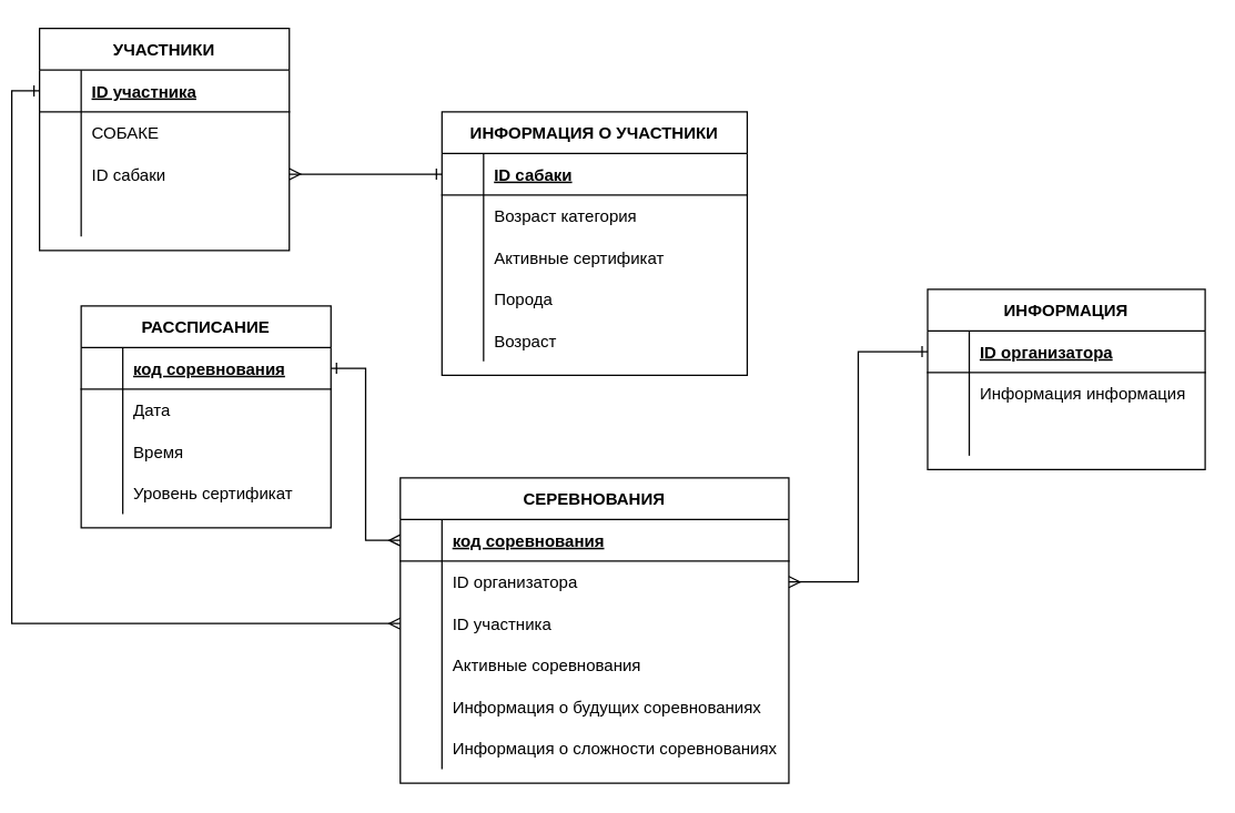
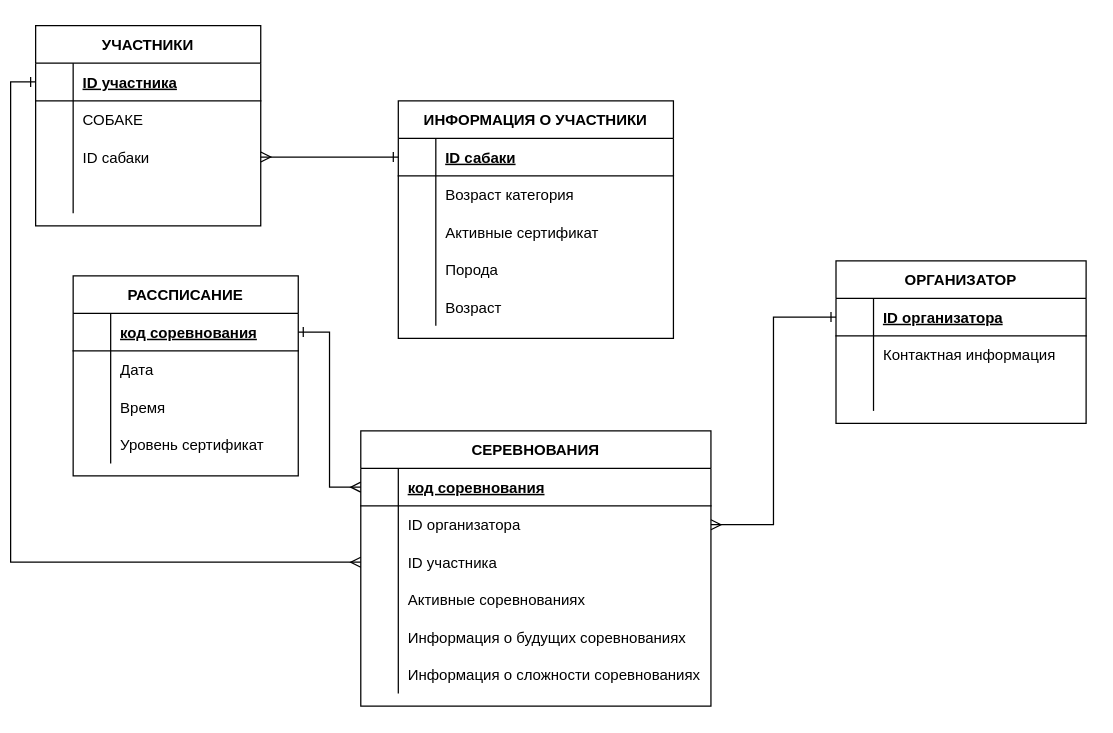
- <mxCell id="32" value="ИНФОРМАЦИЯ" style="shape=table;startSize=30;container=1;collapsible=1;childLayout=tableLayout;fixedRows=1;rowLines=0;fontStyle=1;align=center;resizeLast=1;" parent="1" vertex="1"><mxGeometry x="660" y="208" width="200" height="130" as="geometry" /></mxCell>
+ <mxCell id="32" value="ОРГАНИЗАТОР" style="shape=table;startSize=30;container=1;collapsible=1;childLayout=tableLayout;fixedRows=1;rowLines=0;fontStyle=1;align=center;resizeLast=1;" parent="1" vertex="1"><mxGeometry x="660" y="208" width="200" height="130" as="geometry" /></mxCell>
- <mxCell id="38" value="Информация информация" style="shape=partialRectangle;connectable=0;fillColor=none;top=0;left=0;bottom=0;right=0;align=left;spacingLeft=6;overflow=hidden;" parent="36" vertex="1"><mxGeometry x="30" width="170" height="30" as="geometry"><mxRectangle width="170" height="30" as="alternateBounds" /></mxGeometry></mxCell>
+ <mxCell id="38" value="Контактная информация" style="shape=partialRectangle;connectable=0;fillColor=none;top=0;left=0;bottom=0;right=0;align=left;spacingLeft=6;overflow=hidden;" parent="36" vertex="1"><mxGeometry x="30" width="170" height="30" as="geometry"><mxRectangle width="170" height="30" as="alternateBounds" /></mxGeometry></mxCell>
- <mxCell id="54" value="Активные соревнования" style="shape=partialRectangle;connectable=0;fillColor=none;top=0;left=0;bottom=0;right=0;align=left;spacingLeft=6;overflow=hidden;" parent="52" vertex="1"><mxGeometry x="30" width="250" height="30" as="geometry"><mxRectangle width="250" height="30" as="alternateBounds" /></mxGeometry></mxCell>
+ <mxCell id="54" value="Активные соревнованиях" style="shape=partialRectangle;connectable=0;fillColor=none;top=0;left=0;bottom=0;right=0;align=left;spacingLeft=6;overflow=hidden;" parent="52" vertex="1"><mxGeometry x="30" width="250" height="30" as="geometry"><mxRectangle width="250" height="30" as="alternateBounds" /></mxGeometry></mxCell>
